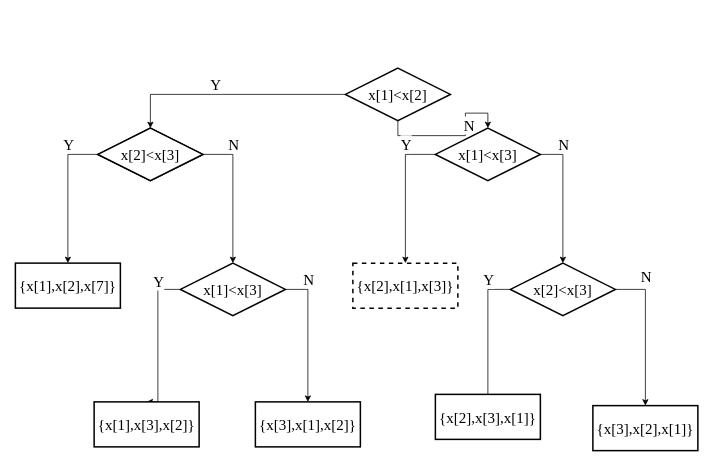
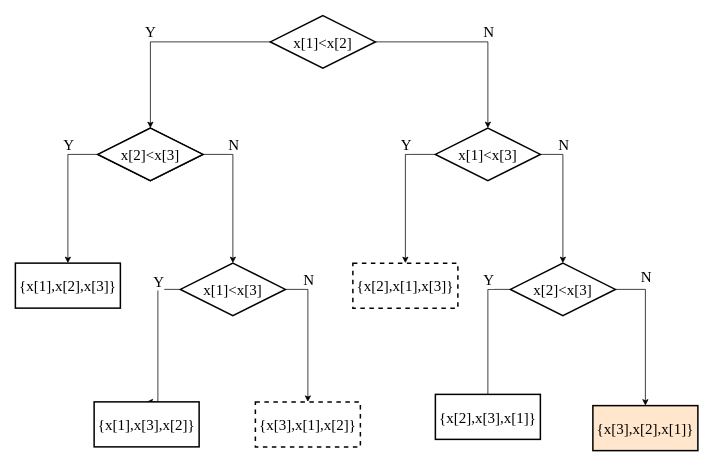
- <mxCell id="6" value="&lt;font style=&quot;font-size: 20px;&quot; face=&quot;Times New Roman&quot;&gt;x[1]&amp;lt;x[2]&lt;/font&gt;" style="strokeWidth=2;html=1;shape=mxgraph.flowchart.decision;whiteSpace=wrap;" vertex="1" parent="1"><mxGeometry x="460" y="90" width="140" height="70" as="geometry" /></mxCell>
+ <mxCell id="6" value="&lt;font style=&quot;font-size: 20px;&quot; face=&quot;Times New Roman&quot;&gt;x[1]&amp;lt;x[2]&lt;/font&gt;" style="strokeWidth=2;html=1;shape=mxgraph.flowchart.decision;whiteSpace=wrap;" vertex="1" parent="1"><mxGeometry x="360" y="20" width="140" height="70" as="geometry" /></mxCell>
- <mxCell id="18" value="&lt;font face=&quot;Times New Roman&quot; style=&quot;font-size: 20px;&quot;&gt;{x[1],x[2],x[7]}&lt;/font&gt;" style="whiteSpace=wrap;html=1;strokeWidth=2;" vertex="1" parent="1"><mxGeometry x="20" y="350" width="140" height="60" as="geometry" /></mxCell>
+ <mxCell id="18" value="&lt;font face=&quot;Times New Roman&quot; style=&quot;font-size: 20px;&quot;&gt;{x[1],x[2],x[3]}&lt;/font&gt;" style="whiteSpace=wrap;html=1;strokeWidth=2;" vertex="1" parent="1"><mxGeometry x="20" y="350" width="140" height="60" as="geometry" /></mxCell>
- <mxCell id="26" value="&lt;font face=&quot;Times New Roman&quot; style=&quot;font-size: 20px;&quot;&gt;{x[3],x[1],x[2]}&lt;/font&gt;" style="whiteSpace=wrap;html=1;strokeWidth=2;" vertex="1" parent="1"><mxGeometry x="340" y="535" width="140" height="60" as="geometry" /></mxCell>
+ <mxCell id="26" value="&lt;font face=&quot;Times New Roman&quot; style=&quot;font-size: 20px;&quot;&gt;{x[3],x[1],x[2]}&lt;/font&gt;" style="whiteSpace=wrap;html=1;strokeWidth=2;dashed=1;" vertex="1" parent="1"><mxGeometry x="340" y="535" width="140" height="60" as="geometry" /></mxCell>
- <mxCell id="33" value="&lt;font face=&quot;Times New Roman&quot; style=&quot;font-size: 20px;&quot;&gt;{x[3],x[2],x[1]}&lt;/font&gt;" style="whiteSpace=wrap;html=1;strokeWidth=2;" vertex="1" parent="1"><mxGeometry x="790" y="540" width="140" height="60" as="geometry" /></mxCell>
+ <mxCell id="33" value="&lt;font face=&quot;Times New Roman&quot; style=&quot;font-size: 20px;&quot;&gt;{x[3],x[2],x[1]}&lt;/font&gt;" style="whiteSpace=wrap;html=1;strokeWidth=2;fillColor=#ffe6cc;" vertex="1" parent="1"><mxGeometry x="790" y="540" width="140" height="60" as="geometry" /></mxCell>
